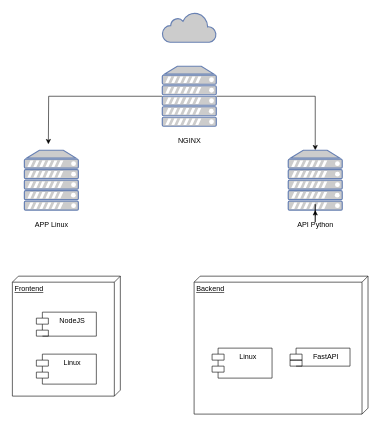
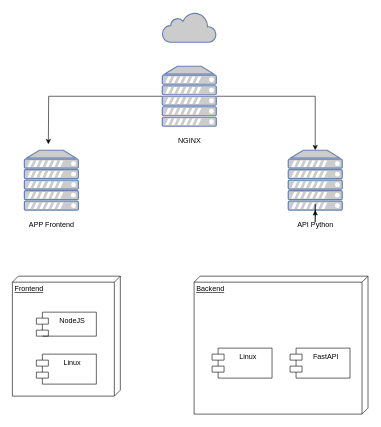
- <mxCell id="8" value="APP Linux" style="text;html=1;align=center;verticalAlign=middle;resizable=0;points=[];autosize=1;strokeColor=none;fillColor=none;" parent="1" vertex="1"><mxGeometry x="35" y="360" width="100" height="30" as="geometry" /></mxCell>
+ <mxCell id="8" value="APP Frontend" style="text;html=1;align=center;verticalAlign=middle;resizable=0;points=[];autosize=1;strokeColor=none;fillColor=none;" parent="1" vertex="1"><mxGeometry x="35" y="360" width="100" height="30" as="geometry" /></mxCell>
- <mxCell id="17" value="FastAPI" style="shape=module;align=left;spacingLeft=20;align=center;verticalAlign=top;" parent="1" vertex="1"><mxGeometry x="483" y="580" width="100" height="30" as="geometry" /></mxCell>
+ <mxCell id="17" value="FastAPI" style="shape=module;align=left;spacingLeft=20;align=center;verticalAlign=top;" parent="1" vertex="1"><mxGeometry x="483" y="580" width="100" height="50" as="geometry" /></mxCell>
